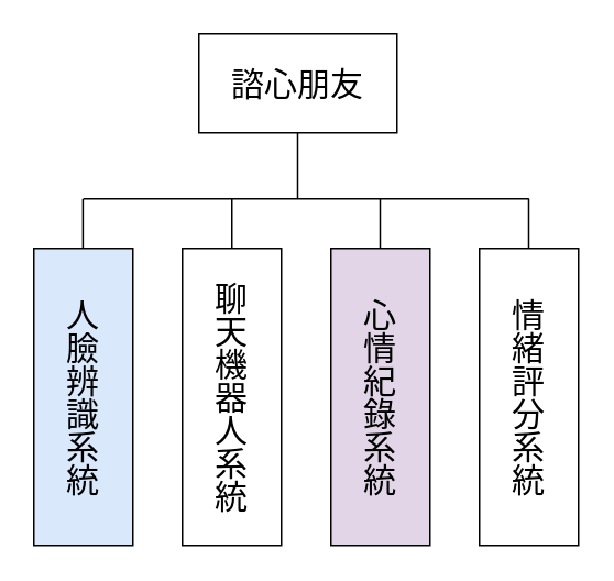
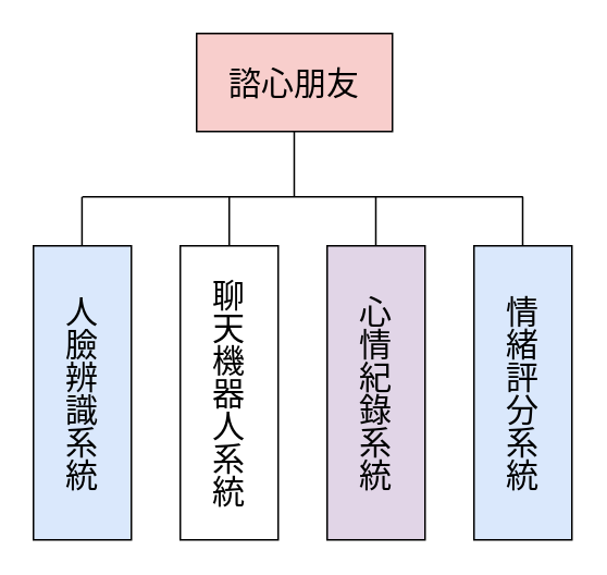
- <mxCell id="2" value="&lt;p class=&quot;MsoNormal&quot; align=&quot;center&quot;&gt;&lt;span style=&quot;font-family: , serif&quot;&gt;&lt;font style=&quot;font-size: 20px&quot;&gt;諮心朋友&lt;/font&gt;&lt;/span&gt;&lt;span lang=&quot;EN-US&quot;&gt;&lt;/span&gt;&lt;/p&gt;" style="rounded=0;whiteSpace=wrap;html=1;" vertex="1" parent="1"><mxGeometry x="120" y="20" width="120" height="60" as="geometry" /></mxCell>
+ <mxCell id="2" value="&lt;p class=&quot;MsoNormal&quot; align=&quot;center&quot;&gt;&lt;span style=&quot;font-family: , serif&quot;&gt;&lt;font style=&quot;font-size: 20px&quot;&gt;諮心朋友&lt;/font&gt;&lt;/span&gt;&lt;span lang=&quot;EN-US&quot;&gt;&lt;/span&gt;&lt;/p&gt;" style="rounded=0;whiteSpace=wrap;html=1;fillColor=#f8cecc;" vertex="1" parent="1"><mxGeometry x="120" y="20" width="120" height="60" as="geometry" /></mxCell>
- <mxCell id="5" value="&lt;p class=&quot;MsoNormal&quot; align=&quot;center&quot; style=&quot;line-height: 0% ; font-size: 20px&quot;&gt;&lt;font style=&quot;font-size: 20px&quot;&gt;情&lt;br&gt;&lt;/font&gt;&lt;/p&gt;&lt;p class=&quot;MsoNormal&quot; align=&quot;center&quot; style=&quot;line-height: 0% ; font-size: 20px&quot;&gt;&lt;font style=&quot;font-size: 20px&quot;&gt;緒&lt;/font&gt;&lt;/p&gt;&lt;p class=&quot;MsoNormal&quot; align=&quot;center&quot; style=&quot;line-height: 0% ; font-size: 20px&quot;&gt;&lt;font style=&quot;font-size: 20px&quot;&gt;評&lt;/font&gt;&lt;/p&gt;&lt;p class=&quot;MsoNormal&quot; align=&quot;center&quot; style=&quot;line-height: 0% ; font-size: 20px&quot;&gt;&lt;font style=&quot;font-size: 20px&quot;&gt;分&lt;/font&gt;&lt;/p&gt;&lt;p class=&quot;MsoNormal&quot; align=&quot;center&quot; style=&quot;line-height: 0% ; font-size: 20px&quot;&gt;&lt;font style=&quot;font-size: 20px&quot;&gt;系&lt;/font&gt;&lt;/p&gt;&lt;p class=&quot;MsoNormal&quot; align=&quot;center&quot; style=&quot;line-height: 0% ; font-size: 20px&quot;&gt;&lt;font style=&quot;font-size: 20px&quot;&gt;統&lt;/font&gt;&lt;/p&gt;" style="rounded=0;whiteSpace=wrap;html=1;" vertex="1" parent="1"><mxGeometry x="290" y="150" width="60" height="180" as="geometry" /></mxCell>
+ <mxCell id="5" value="&lt;p class=&quot;MsoNormal&quot; align=&quot;center&quot; style=&quot;line-height: 0% ; font-size: 20px&quot;&gt;&lt;font style=&quot;font-size: 20px&quot;&gt;情&lt;br&gt;&lt;/font&gt;&lt;/p&gt;&lt;p class=&quot;MsoNormal&quot; align=&quot;center&quot; style=&quot;line-height: 0% ; font-size: 20px&quot;&gt;&lt;font style=&quot;font-size: 20px&quot;&gt;緒&lt;/font&gt;&lt;/p&gt;&lt;p class=&quot;MsoNormal&quot; align=&quot;center&quot; style=&quot;line-height: 0% ; font-size: 20px&quot;&gt;&lt;font style=&quot;font-size: 20px&quot;&gt;評&lt;/font&gt;&lt;/p&gt;&lt;p class=&quot;MsoNormal&quot; align=&quot;center&quot; style=&quot;line-height: 0% ; font-size: 20px&quot;&gt;&lt;font style=&quot;font-size: 20px&quot;&gt;分&lt;/font&gt;&lt;/p&gt;&lt;p class=&quot;MsoNormal&quot; align=&quot;center&quot; style=&quot;line-height: 0% ; font-size: 20px&quot;&gt;&lt;font style=&quot;font-size: 20px&quot;&gt;系&lt;/font&gt;&lt;/p&gt;&lt;p class=&quot;MsoNormal&quot; align=&quot;center&quot; style=&quot;line-height: 0% ; font-size: 20px&quot;&gt;&lt;font style=&quot;font-size: 20px&quot;&gt;統&lt;/font&gt;&lt;/p&gt;" style="rounded=0;whiteSpace=wrap;html=1;fillColor=#dae8fc;" vertex="1" parent="1"><mxGeometry x="290" y="150" width="60" height="180" as="geometry" /></mxCell>
